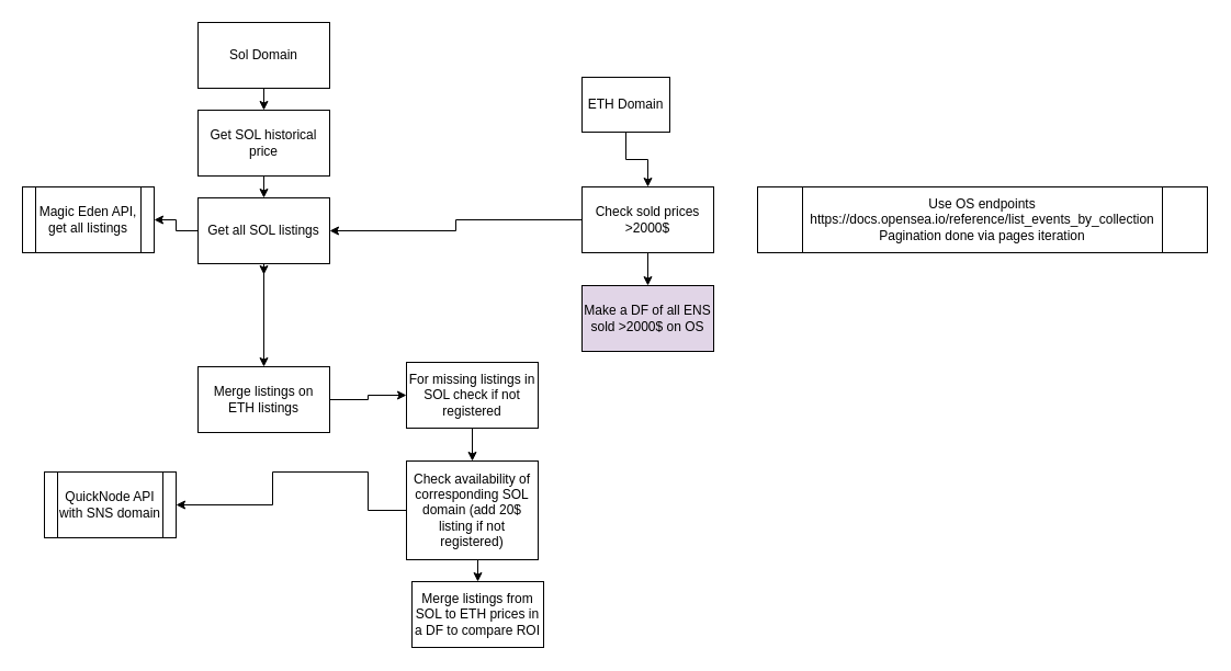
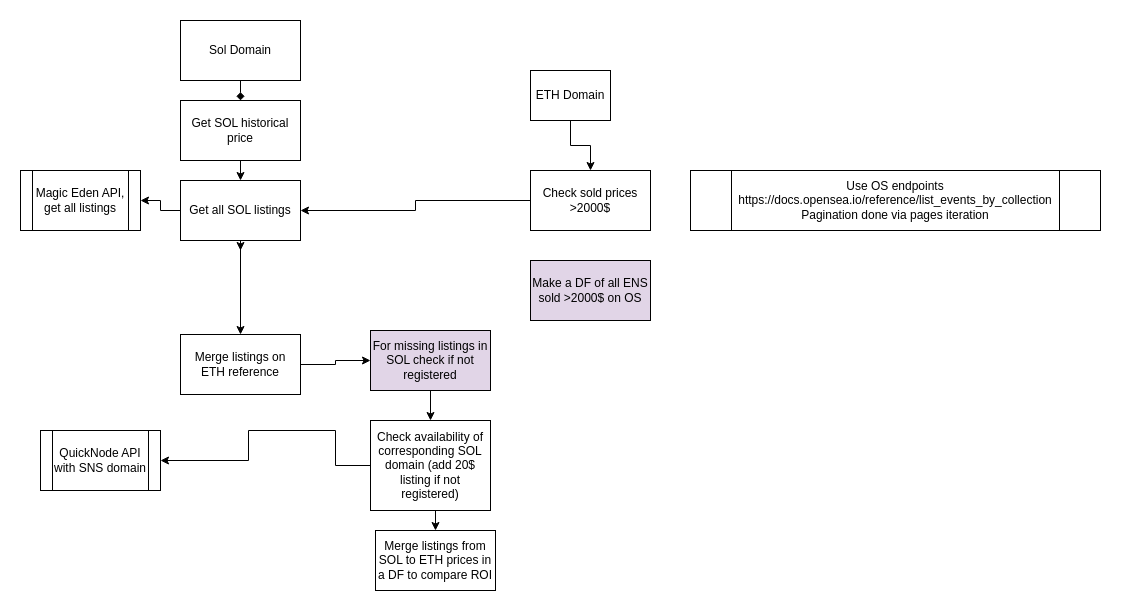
- <mxCell id="2" style="edgeStyle=orthogonalEdgeStyle;rounded=0;orthogonalLoop=1;jettySize=auto;html=1;exitX=0.5;exitY=1;exitDx=0;exitDy=0;entryX=0.5;entryY=1;entryDx=0;entryDy=0;" parent="1" source="3" target="26" edge="1"><mxGeometry relative="1" as="geometry" /></mxCell>
+ <mxCell id="2" style="edgeStyle=orthogonalEdgeStyle;rounded=0;orthogonalLoop=1;jettySize=auto;html=1;exitX=0.5;exitY=1;exitDx=0;exitDy=0;entryX=0.5;entryY=1;entryDx=0;entryDy=0;endArrow=diamond;" parent="1" source="3" target="26" edge="1"><mxGeometry relative="1" as="geometry" /></mxCell>
- <mxCell id="6" value="" style="edgeStyle=orthogonalEdgeStyle;rounded=0;orthogonalLoop=1;jettySize=auto;html=1;" parent="1" source="8" target="9" edge="1"><mxGeometry relative="1" as="geometry" /></mxCell>
- <mxCell id="24" value="For missing listings in SOL check if not registered" style="whiteSpace=wrap;html=1;rounded=0;" parent="1" vertex="1"><mxGeometry x="370" y="330" width="120" height="60" as="geometry" /></mxCell>
+ <mxCell id="24" value="For missing listings in SOL check if not registered" style="whiteSpace=wrap;html=1;rounded=0;fillColor=#e1d5e7;" parent="1" vertex="1"><mxGeometry x="370" y="330" width="120" height="60" as="geometry" /></mxCell>
- <mxCell id="22" value="Merge listings on ETH listings" style="rounded=0;whiteSpace=wrap;html=1;direction=west;" parent="1" vertex="1"><mxGeometry x="180" y="334" width="120" height="60" as="geometry" /></mxCell>
+ <mxCell id="22" value="Merge listings on ETH reference" style="rounded=0;whiteSpace=wrap;html=1;direction=west;" parent="1" vertex="1"><mxGeometry x="180" y="334" width="120" height="60" as="geometry" /></mxCell>
